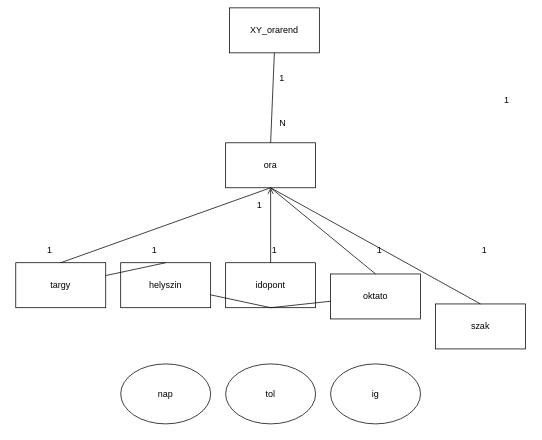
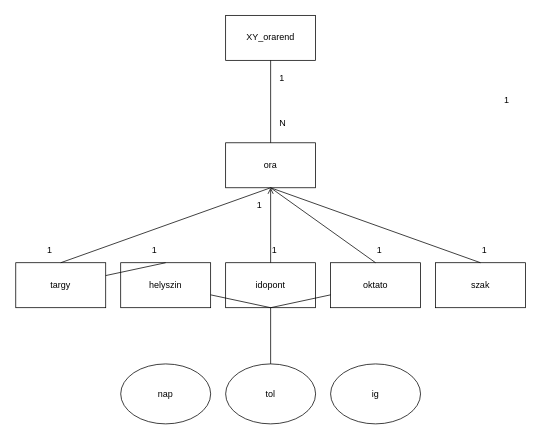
- <mxCell id="2" value="XY_orarend" style="rounded=0;whiteSpace=wrap;html=1;" vertex="1" parent="1"><mxGeometry x="305" y="10" width="120" height="60" as="geometry" /></mxCell>
+ <mxCell id="2" value="XY_orarend" style="rounded=0;whiteSpace=wrap;html=1;" vertex="1" parent="1"><mxGeometry x="300" y="20" width="120" height="60" as="geometry" /></mxCell>
- <mxCell id="10" value="oktato" style="rounded=0;whiteSpace=wrap;html=1;" vertex="1" parent="1"><mxGeometry x="440" y="365" width="120" height="60" as="geometry" /></mxCell>
+ <mxCell id="10" value="oktato" style="rounded=0;whiteSpace=wrap;html=1;" vertex="1" parent="1"><mxGeometry x="440" y="350" width="120" height="60" as="geometry" /></mxCell>
- <mxCell id="11" value="szak" style="rounded=0;whiteSpace=wrap;html=1;" vertex="1" parent="1"><mxGeometry x="580" y="405" width="120" height="60" as="geometry" /></mxCell>
+ <mxCell id="11" value="szak" style="rounded=0;whiteSpace=wrap;html=1;" vertex="1" parent="1"><mxGeometry x="580" y="350" width="120" height="60" as="geometry" /></mxCell>
+ <mxCell id="27" value="" style="endArrow=none;html=1;rounded=0;exitX=0.5;exitY=1;exitDx=0;exitDy=0;entryX=0.5;entryY=0;entryDx=0;entryDy=0;" edge="1" parent="1" source="9" target="13"><mxGeometry width="50" height="50" relative="1" as="geometry"><mxPoint x="390" y="370" as="sourcePoint" /><mxPoint x="440" y="320" as="targetPoint" /></mxGeometry></mxCell>
